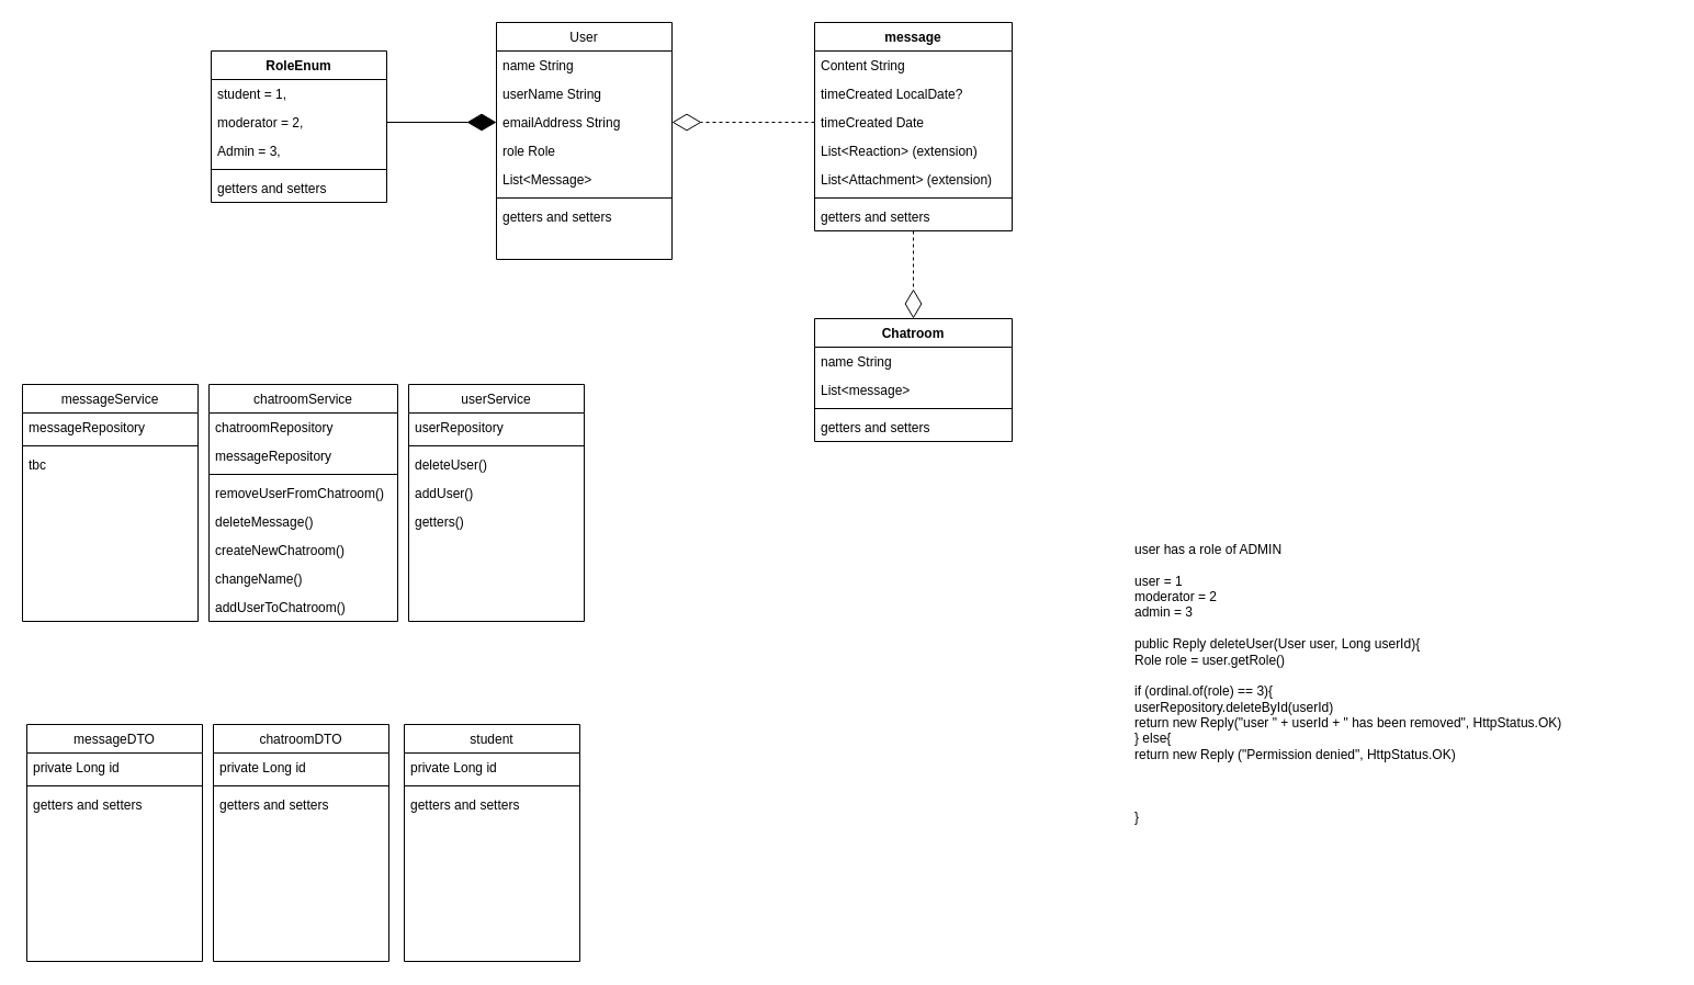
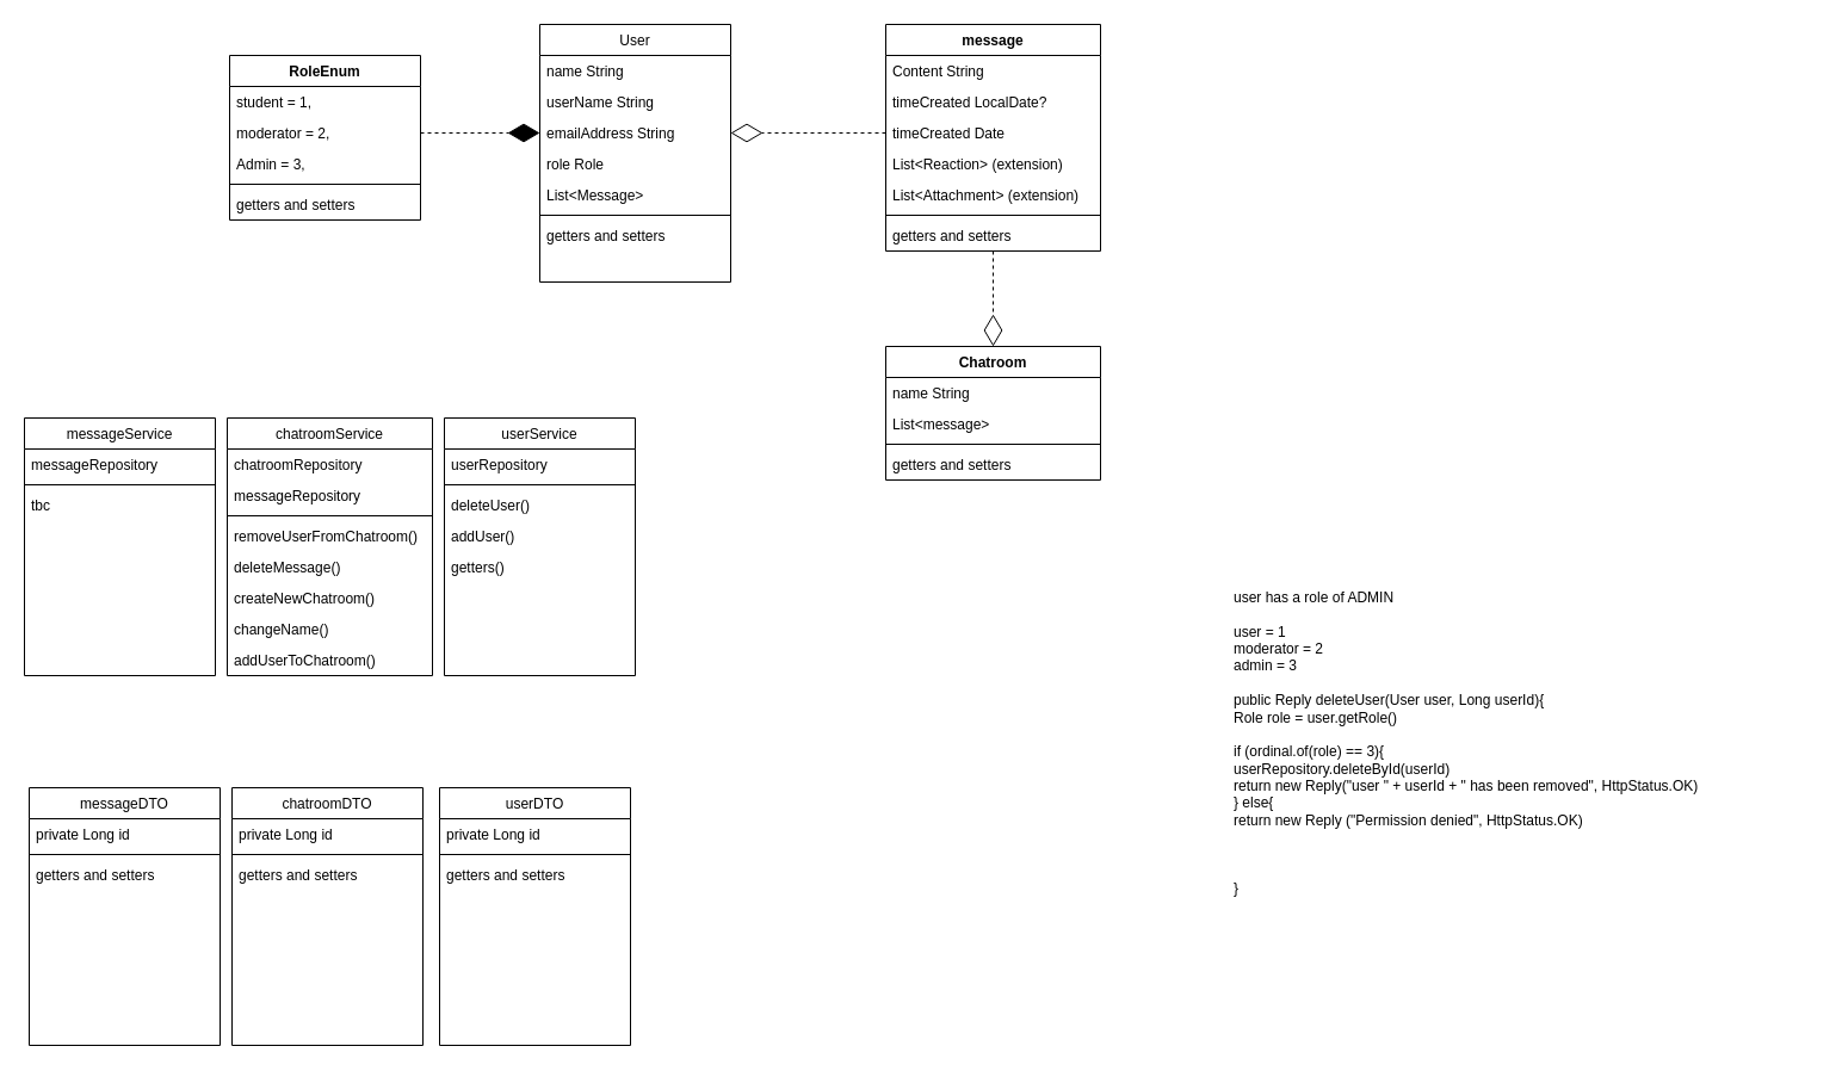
- <mxCell id="30" value="" style="endArrow=diamondThin;endFill=1;endSize=24;html=1;rounded=0;entryX=0;entryY=0.5;entryDx=0;entryDy=0;exitX=1;exitY=0.5;exitDx=0;exitDy=0;" edge="1" parent="1" source="25" target="5"><mxGeometry width="160" relative="1" as="geometry"><mxPoint x="262" y="250" as="sourcePoint" /><mxPoint x="422" y="250" as="targetPoint" /></mxGeometry></mxCell>
+ <mxCell id="30" value="" style="endArrow=diamondThin;endFill=1;endSize=24;html=1;rounded=0;entryX=0;entryY=0.5;entryDx=0;entryDy=0;exitX=1;exitY=0.5;exitDx=0;exitDy=0;dashed=1;" edge="1" parent="1" source="25" target="5"><mxGeometry width="160" relative="1" as="geometry"><mxPoint x="262" y="250" as="sourcePoint" /><mxPoint x="422" y="250" as="targetPoint" /></mxGeometry></mxCell>
- <mxCell id="47" value="student" style="swimlane;fontStyle=0;align=center;verticalAlign=top;childLayout=stackLayout;horizontal=1;startSize=26;horizontalStack=0;resizeParent=1;resizeLast=0;collapsible=1;marginBottom=0;rounded=0;shadow=0;strokeWidth=1;" vertex="1" parent="1"><mxGeometry x="368" y="660" width="160" height="216" as="geometry"><mxRectangle x="230" y="140" width="160" height="26" as="alternateBounds" /></mxGeometry></mxCell>
+ <mxCell id="47" value="userDTO" style="swimlane;fontStyle=0;align=center;verticalAlign=top;childLayout=stackLayout;horizontal=1;startSize=26;horizontalStack=0;resizeParent=1;resizeLast=0;collapsible=1;marginBottom=0;rounded=0;shadow=0;strokeWidth=1;" vertex="1" parent="1"><mxGeometry x="368" y="660" width="160" height="216" as="geometry"><mxRectangle x="230" y="140" width="160" height="26" as="alternateBounds" /></mxGeometry></mxCell>
